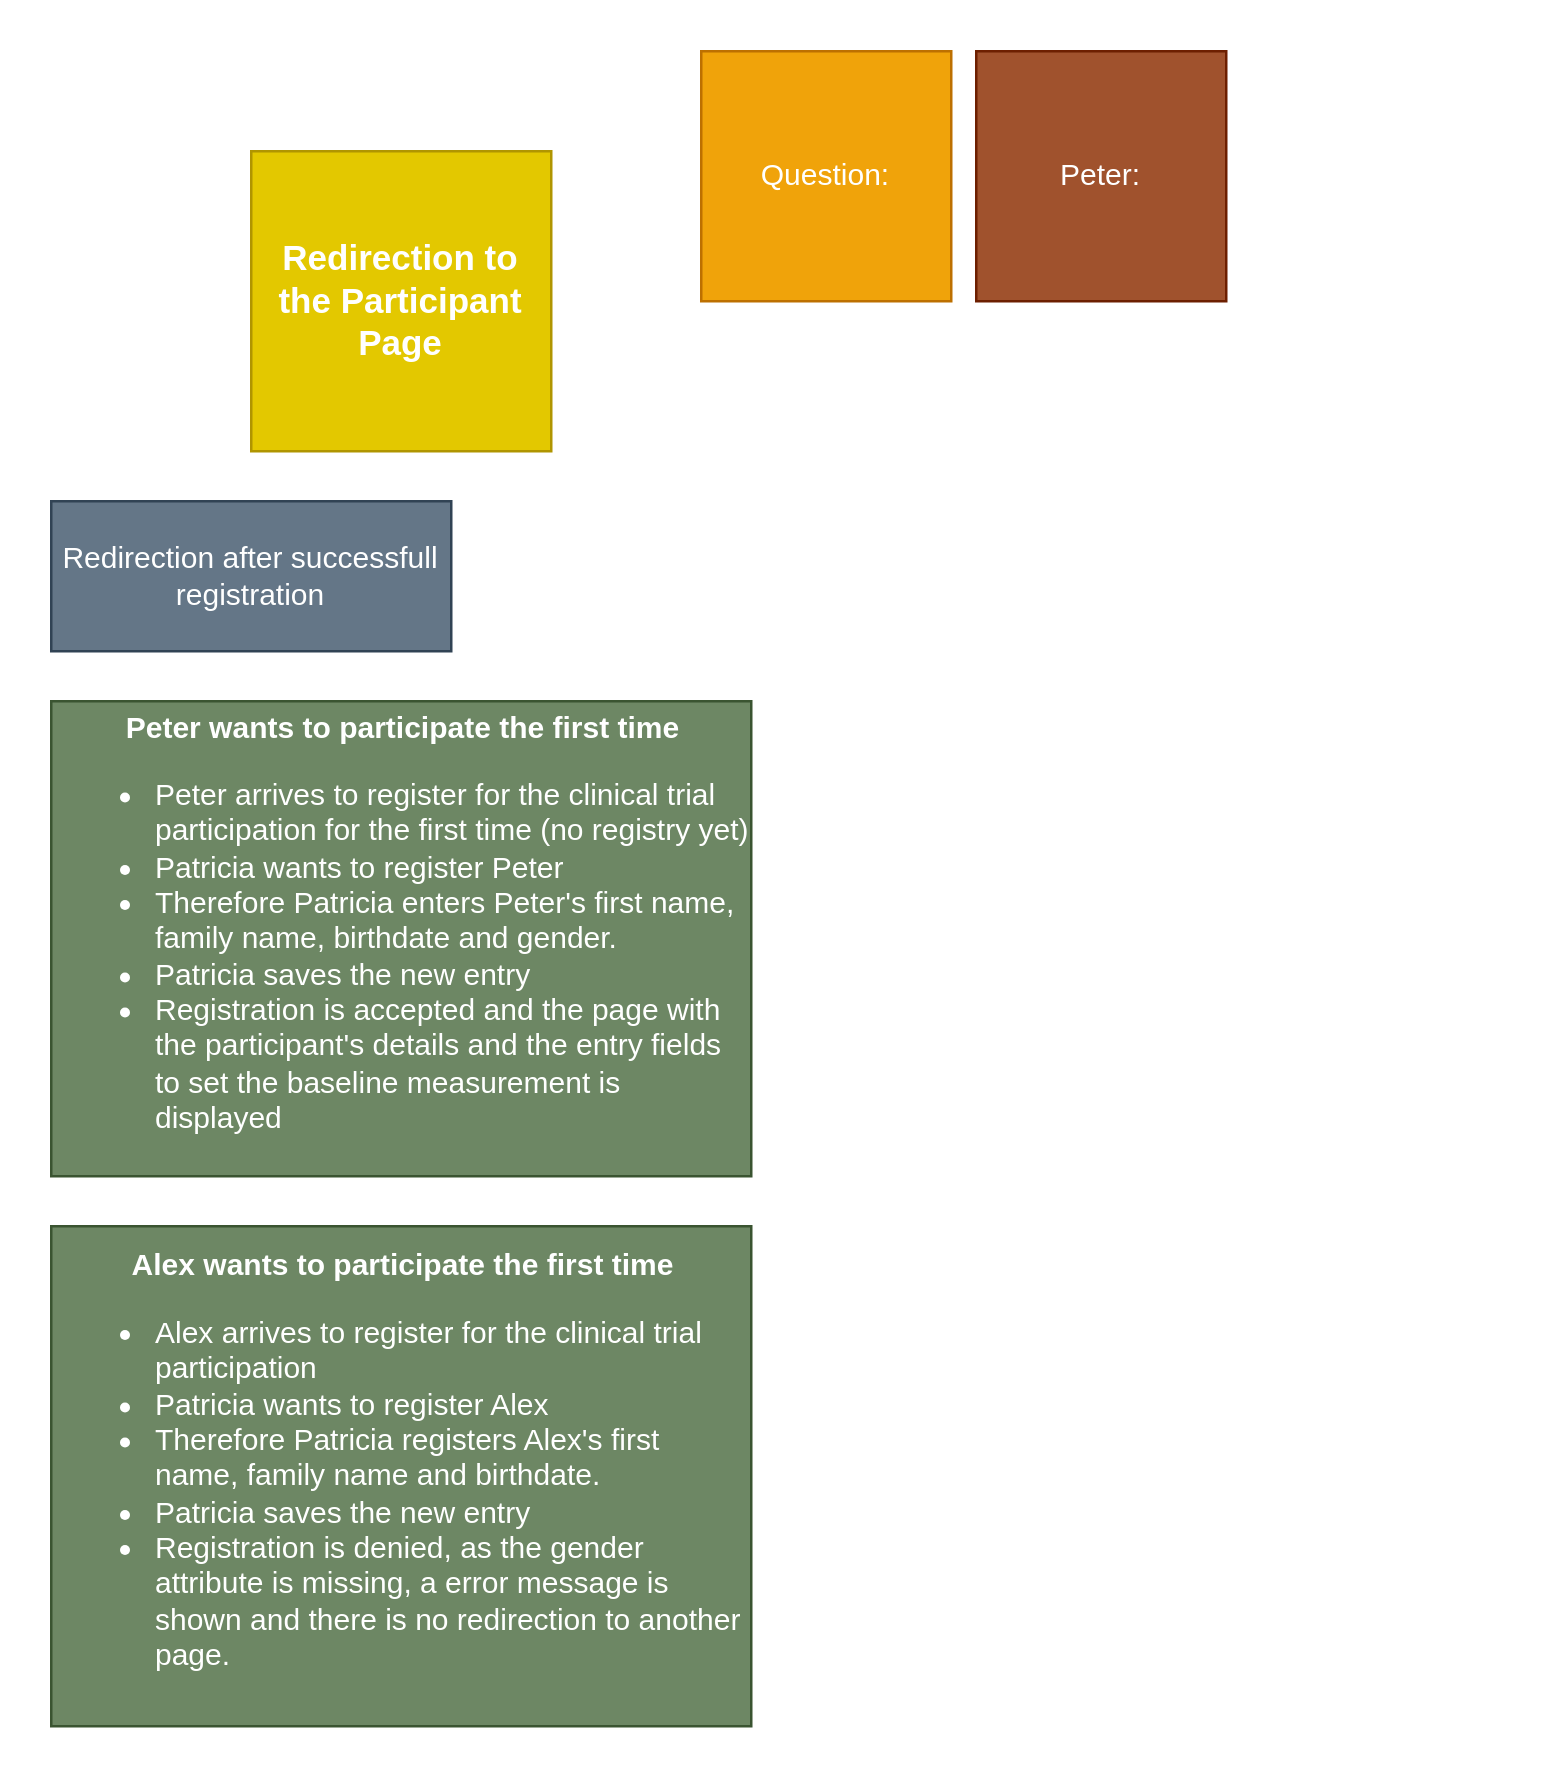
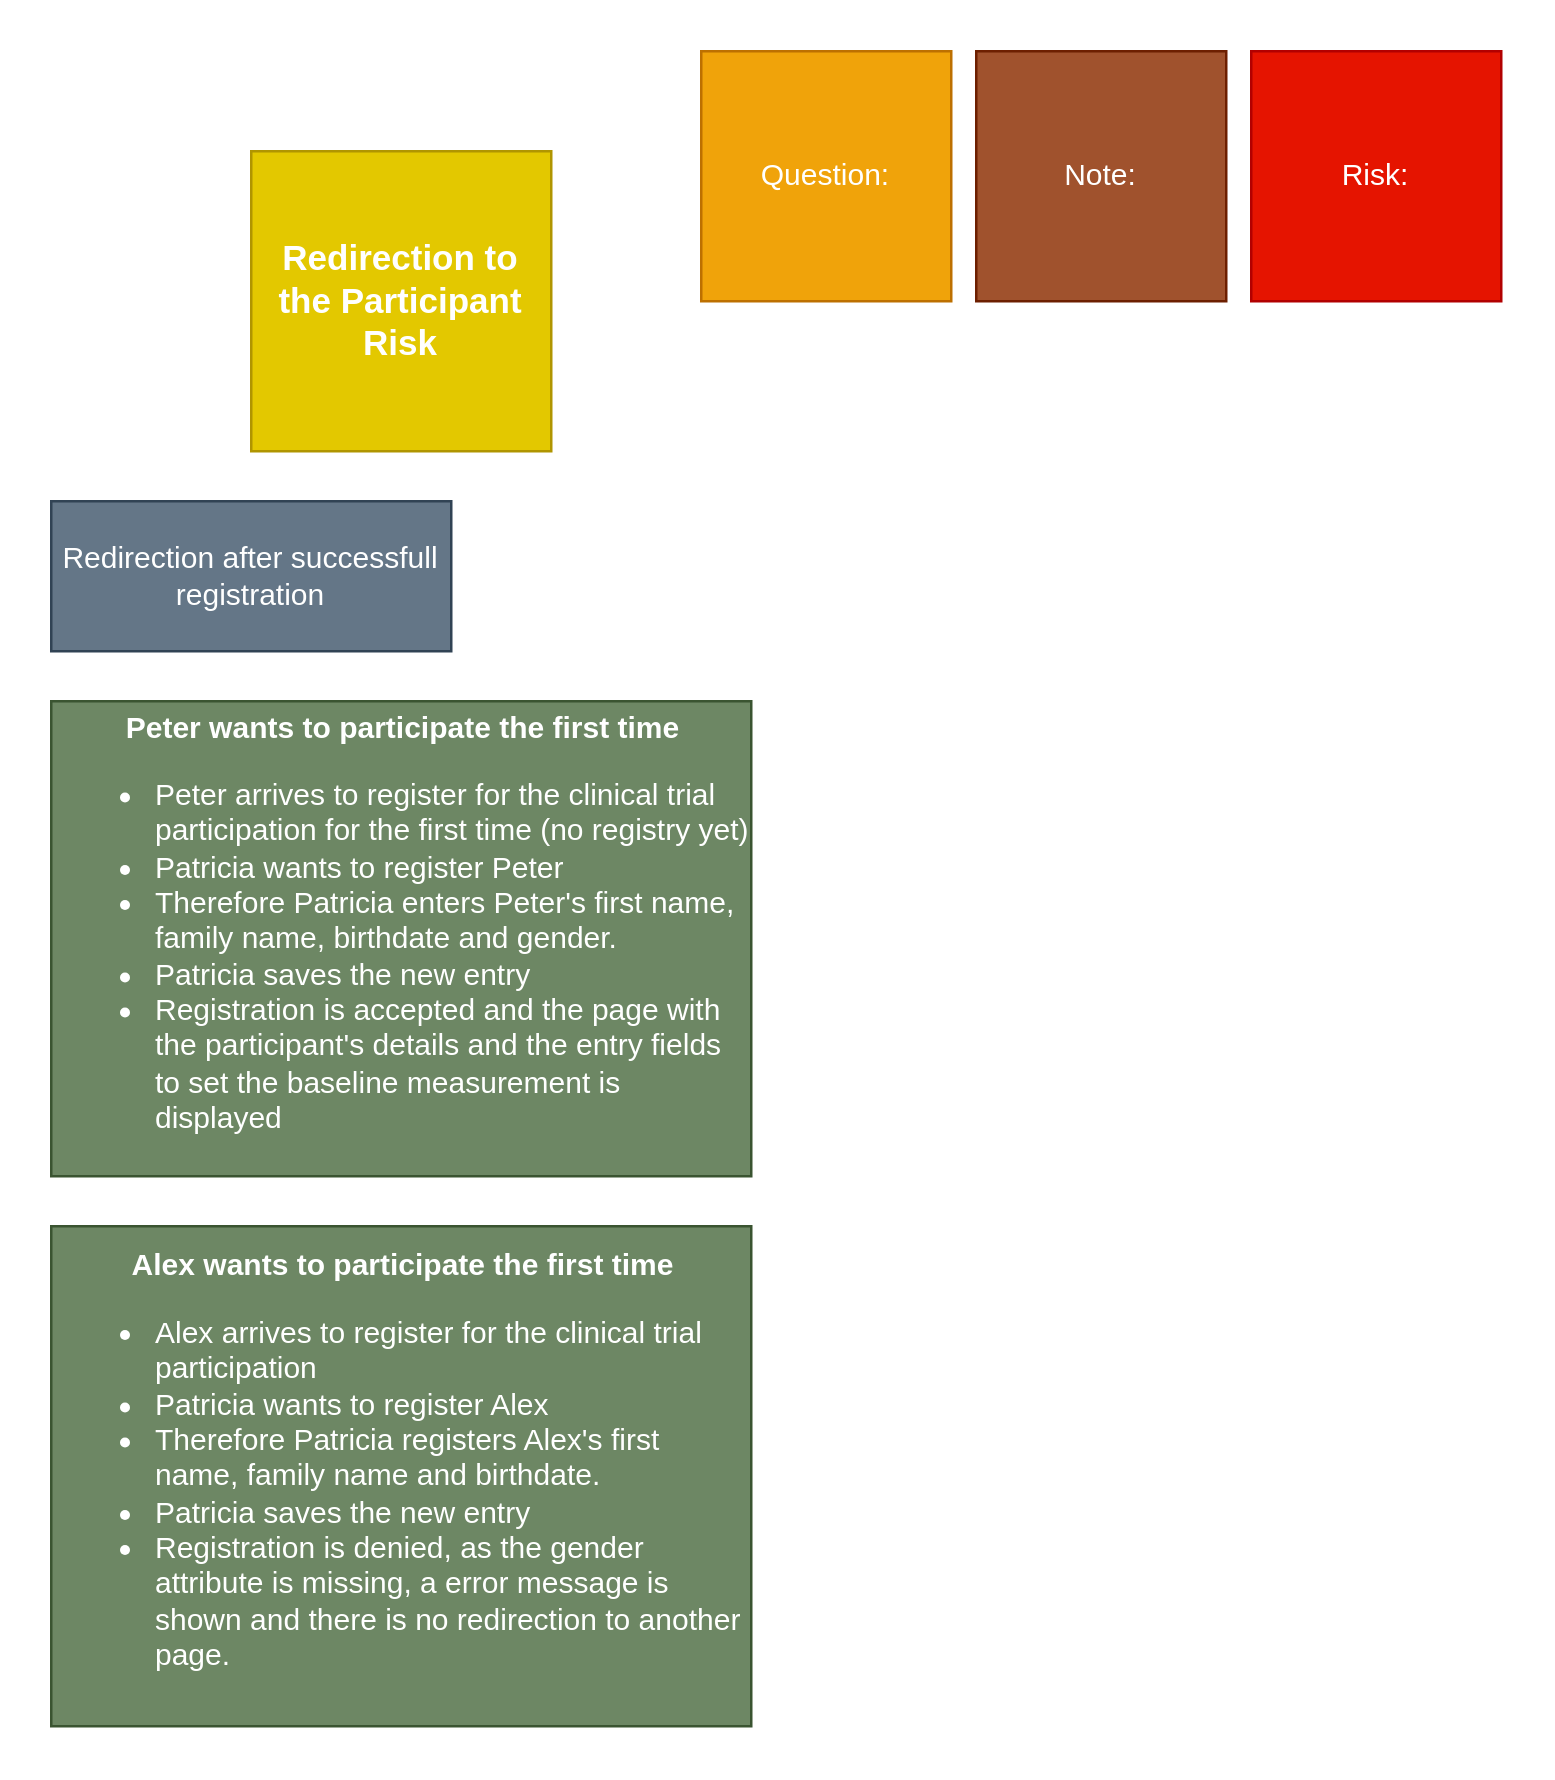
- <mxCell id="5" value="Peter:&lt;br&gt;" style="whiteSpace=wrap;html=1;aspect=fixed;fillColor=#a0522d;strokeColor=#6D1F00;fontColor=#ffffff;" parent="1" vertex="1"><mxGeometry x="390" y="20" width="100" height="100" as="geometry" /></mxCell>
+ <mxCell id="5" value="Note:&lt;br&gt;" style="whiteSpace=wrap;html=1;aspect=fixed;fillColor=#a0522d;strokeColor=#6D1F00;fontColor=#ffffff;" parent="1" vertex="1"><mxGeometry x="390" y="20" width="100" height="100" as="geometry" /></mxCell>
+ <mxCell id="4" value="Risk:" style="whiteSpace=wrap;html=1;aspect=fixed;fillColor=#e51400;strokeColor=#B20000;fontColor=#ffffff;" parent="1" vertex="1"><mxGeometry x="500" y="20" width="100" height="100" as="geometry" /></mxCell>
- <mxCell id="2" value="&lt;span style=&quot;font-size: 14px&quot;&gt;&lt;b&gt;Redirection to the Participant Page&lt;/b&gt;&lt;/span&gt;" style="whiteSpace=wrap;html=1;aspect=fixed;fillColor=#e3c800;strokeColor=#B09500;fontColor=#ffffff;" parent="1" vertex="1"><mxGeometry x="100" y="60" width="120" height="120" as="geometry" /></mxCell>
+ <mxCell id="2" value="&lt;span style=&quot;font-size: 14px&quot;&gt;&lt;b&gt;Redirection to the Participant Risk&lt;/b&gt;&lt;/span&gt;" style="whiteSpace=wrap;html=1;aspect=fixed;fillColor=#e3c800;strokeColor=#B09500;fontColor=#ffffff;" parent="1" vertex="1"><mxGeometry x="100" y="60" width="120" height="120" as="geometry" /></mxCell>
